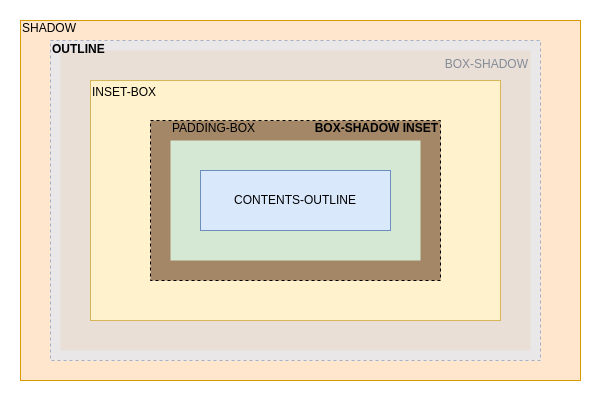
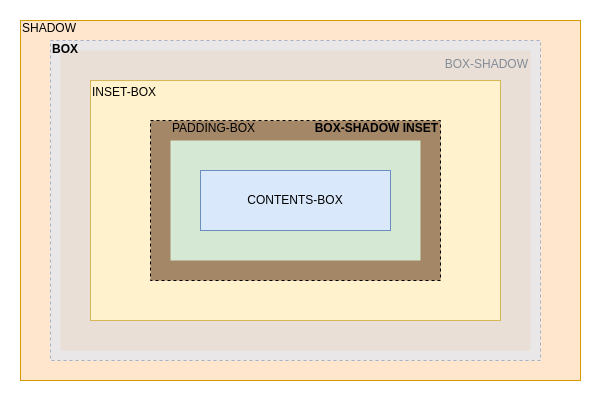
- <mxCell id="5" value="&lt;b&gt;OUTLINE&lt;br&gt;&lt;br&gt;&lt;br&gt;&lt;br&gt;&lt;br&gt;&lt;br&gt;&lt;br&gt;&lt;br&gt;&lt;br&gt;&lt;br&gt;&lt;br&gt;&lt;br&gt;&lt;br&gt;&lt;br&gt;&lt;br&gt;&lt;br&gt;&lt;br&gt;&lt;br&gt;&lt;br&gt;&lt;br&gt;&lt;br&gt;&lt;br&gt;&lt;/b&gt;" style="rounded=0;whiteSpace=wrap;html=1;dashed=1;strokeWidth=1;fillColor=#dae8fc;strokeColor=#6c8ebf;opacity=60;align=left;" vertex="1" parent="2"><mxGeometry x="30" y="20" width="490" height="320" as="geometry" /></mxCell>
+ <mxCell id="5" value="&lt;b&gt;BOX&lt;br&gt;&lt;br&gt;&lt;br&gt;&lt;br&gt;&lt;br&gt;&lt;br&gt;&lt;br&gt;&lt;br&gt;&lt;br&gt;&lt;br&gt;&lt;br&gt;&lt;br&gt;&lt;br&gt;&lt;br&gt;&lt;br&gt;&lt;br&gt;&lt;br&gt;&lt;br&gt;&lt;br&gt;&lt;br&gt;&lt;br&gt;&lt;br&gt;&lt;/b&gt;" style="rounded=0;whiteSpace=wrap;html=1;dashed=1;strokeWidth=1;fillColor=#dae8fc;strokeColor=#6c8ebf;opacity=60;align=left;" vertex="1" parent="2"><mxGeometry x="30" y="20" width="490" height="320" as="geometry" /></mxCell>
- <mxCell id="12" value="CONTENTS-OUTLINE" style="rounded=0;whiteSpace=wrap;html=1;fillColor=#dae8fc;strokeColor=#6c8ebf;" vertex="1" parent="6"><mxGeometry x="110" y="90" width="190" height="60" as="geometry" /></mxCell>
+ <mxCell id="12" value="CONTENTS-BOX" style="rounded=0;whiteSpace=wrap;html=1;fillColor=#dae8fc;strokeColor=#6c8ebf;" vertex="1" parent="6"><mxGeometry x="110" y="90" width="190" height="60" as="geometry" /></mxCell>
